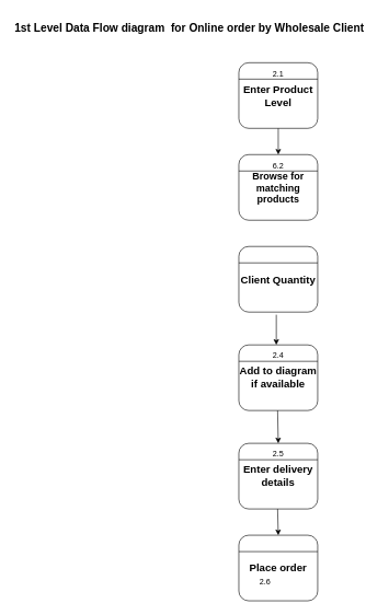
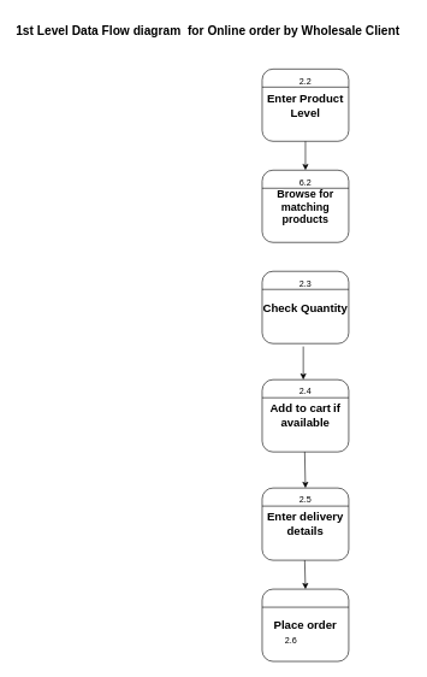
- <mxCell id="4" value="2.1" style="text;html=1;resizable=0;points=[];autosize=1;align=left;verticalAlign=top;spacingTop=-4;" vertex="1" parent="1"><mxGeometry x="413" y="102" width="30" height="20" as="geometry" /></mxCell>
+ <mxCell id="4" value="2.2" style="text;html=1;resizable=0;points=[];autosize=1;align=left;verticalAlign=top;spacingTop=-4;" vertex="1" parent="1"><mxGeometry x="413" y="102" width="30" height="20" as="geometry" /></mxCell>
+ <mxCell id="10" value="2.3" style="text;html=1;resizable=0;points=[];autosize=1;align=left;verticalAlign=top;spacingTop=-4;" vertex="1" parent="1"><mxGeometry x="413" y="382" width="30" height="20" as="geometry" /></mxCell>
- <mxCell id="8" value="&lt;font size=&quot;1&quot;&gt;&lt;b style=&quot;font-size: 16px&quot;&gt;Client Quantity&lt;/b&gt;&lt;/font&gt;" style="shape=ext;rounded=1;html=1;whiteSpace=wrap;" vertex="1" parent="1"><mxGeometry x="363" y="375" width="120" height="100" as="geometry" /></mxCell>
+ <mxCell id="8" value="&lt;font size=&quot;1&quot;&gt;&lt;b style=&quot;font-size: 16px&quot;&gt;Check Quantity&lt;/b&gt;&lt;/font&gt;" style="shape=ext;rounded=1;html=1;whiteSpace=wrap;" vertex="1" parent="1"><mxGeometry x="363" y="375" width="120" height="100" as="geometry" /></mxCell>
- <mxCell id="11" value="&lt;b&gt;&lt;font style=&quot;font-size: 16px&quot;&gt;Add to diagram&lt;/font&gt;&lt;/b&gt; &lt;b&gt;&lt;font style=&quot;font-size: 16px&quot;&gt;if available&lt;/font&gt;&lt;/b&gt;" style="shape=ext;rounded=1;html=1;whiteSpace=wrap;" vertex="1" parent="1"><mxGeometry x="363" y="525" width="120" height="100" as="geometry" /></mxCell>
+ <mxCell id="11" value="&lt;b&gt;&lt;font style=&quot;font-size: 16px&quot;&gt;Add to cart&lt;/font&gt;&lt;/b&gt; &lt;b&gt;&lt;font style=&quot;font-size: 16px&quot;&gt;if available&lt;/font&gt;&lt;/b&gt;" style="shape=ext;rounded=1;html=1;whiteSpace=wrap;" vertex="1" parent="1"><mxGeometry x="363" y="525" width="120" height="100" as="geometry" /></mxCell>
